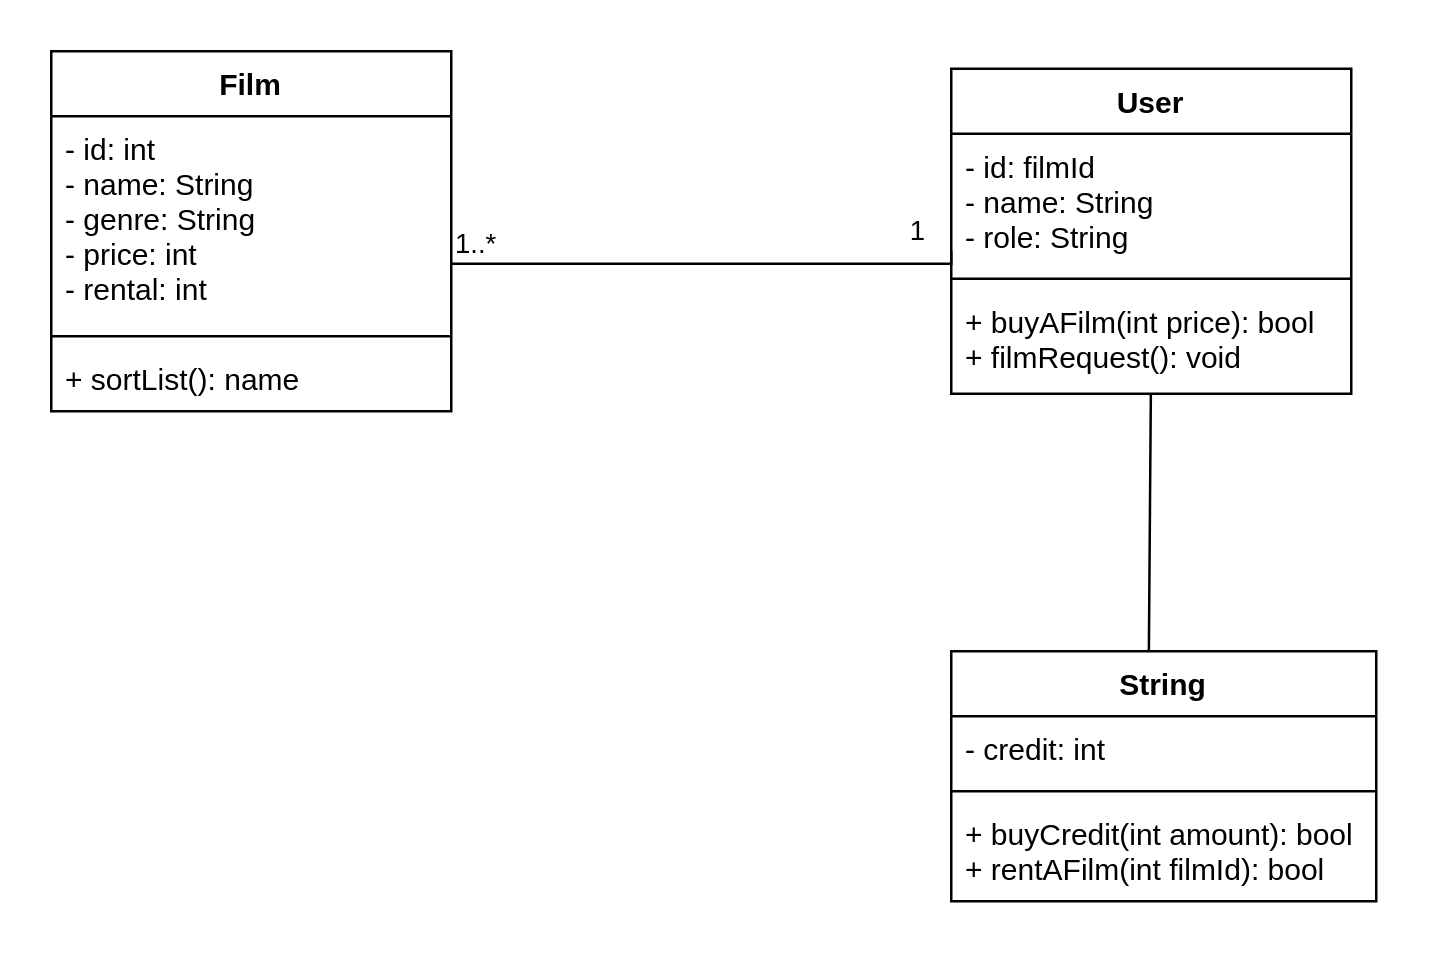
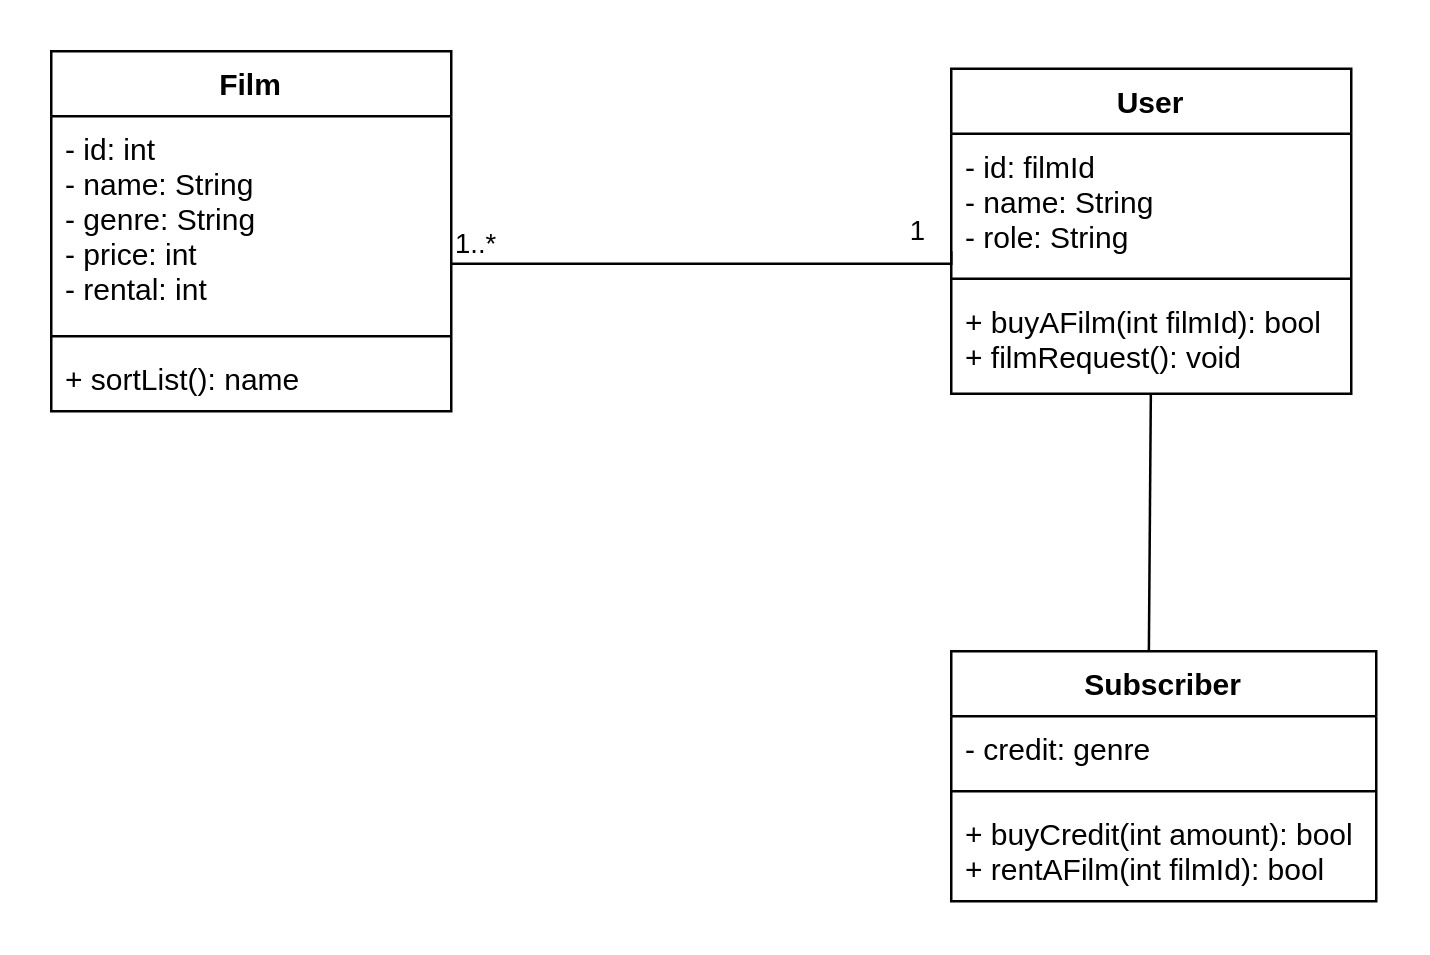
- <mxCell id="5" value="+ buyAFilm(int price): bool&#10;+ filmRequest(): void" style="text;strokeColor=none;fillColor=none;align=left;verticalAlign=top;spacingLeft=4;spacingRight=4;overflow=hidden;rotatable=0;points=[[0,0.5],[1,0.5]];portConstraint=eastwest;" vertex="1" parent="2"><mxGeometry y="88" width="160" height="42" as="geometry" /></mxCell>
+ <mxCell id="5" value="+ buyAFilm(int filmId): bool&#10;+ filmRequest(): void" style="text;strokeColor=none;fillColor=none;align=left;verticalAlign=top;spacingLeft=4;spacingRight=4;overflow=hidden;rotatable=0;points=[[0,0.5],[1,0.5]];portConstraint=eastwest;" vertex="1" parent="2"><mxGeometry y="88" width="160" height="42" as="geometry" /></mxCell>
- <mxCell id="6" value="String" style="swimlane;fontStyle=1;align=center;verticalAlign=top;childLayout=stackLayout;horizontal=1;startSize=26;horizontalStack=0;resizeParent=1;resizeParentMax=0;resizeLast=0;collapsible=1;marginBottom=0;" vertex="1" parent="1"><mxGeometry x="380" y="260" width="170" height="100" as="geometry" /></mxCell>
+ <mxCell id="6" value="Subscriber" style="swimlane;fontStyle=1;align=center;verticalAlign=top;childLayout=stackLayout;horizontal=1;startSize=26;horizontalStack=0;resizeParent=1;resizeParentMax=0;resizeLast=0;collapsible=1;marginBottom=0;" vertex="1" parent="1"><mxGeometry x="380" y="260" width="170" height="100" as="geometry" /></mxCell>
- <mxCell id="7" value="- credit: int" style="text;strokeColor=none;fillColor=none;align=left;verticalAlign=top;spacingLeft=4;spacingRight=4;overflow=hidden;rotatable=0;points=[[0,0.5],[1,0.5]];portConstraint=eastwest;" vertex="1" parent="6"><mxGeometry y="26" width="170" height="26" as="geometry" /></mxCell>
+ <mxCell id="7" value="- credit: genre" style="text;strokeColor=none;fillColor=none;align=left;verticalAlign=top;spacingLeft=4;spacingRight=4;overflow=hidden;rotatable=0;points=[[0,0.5],[1,0.5]];portConstraint=eastwest;" vertex="1" parent="6"><mxGeometry y="26" width="170" height="26" as="geometry" /></mxCell>
